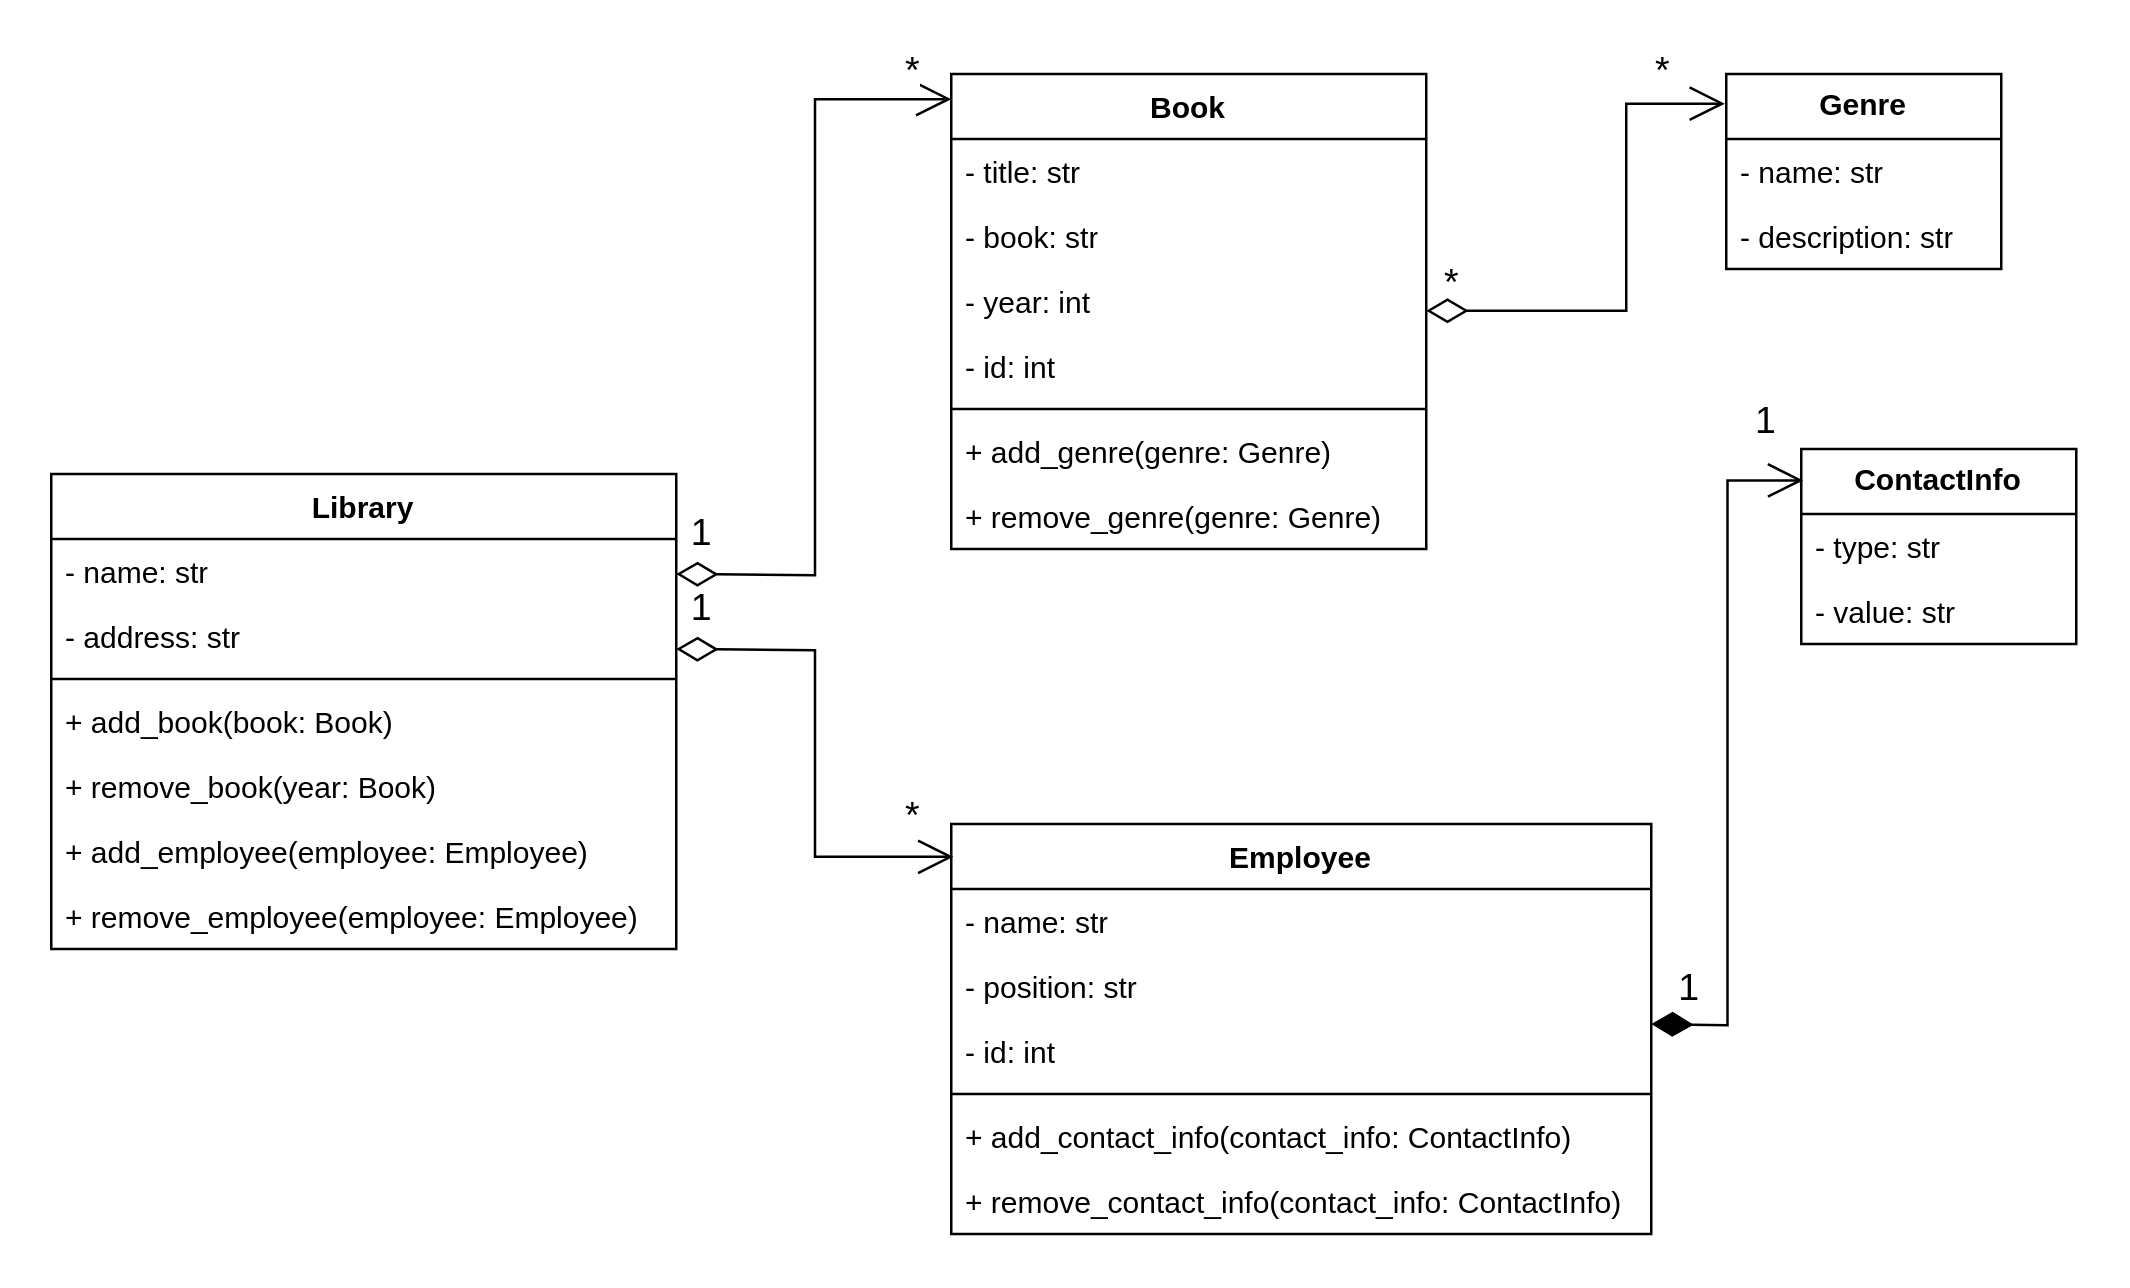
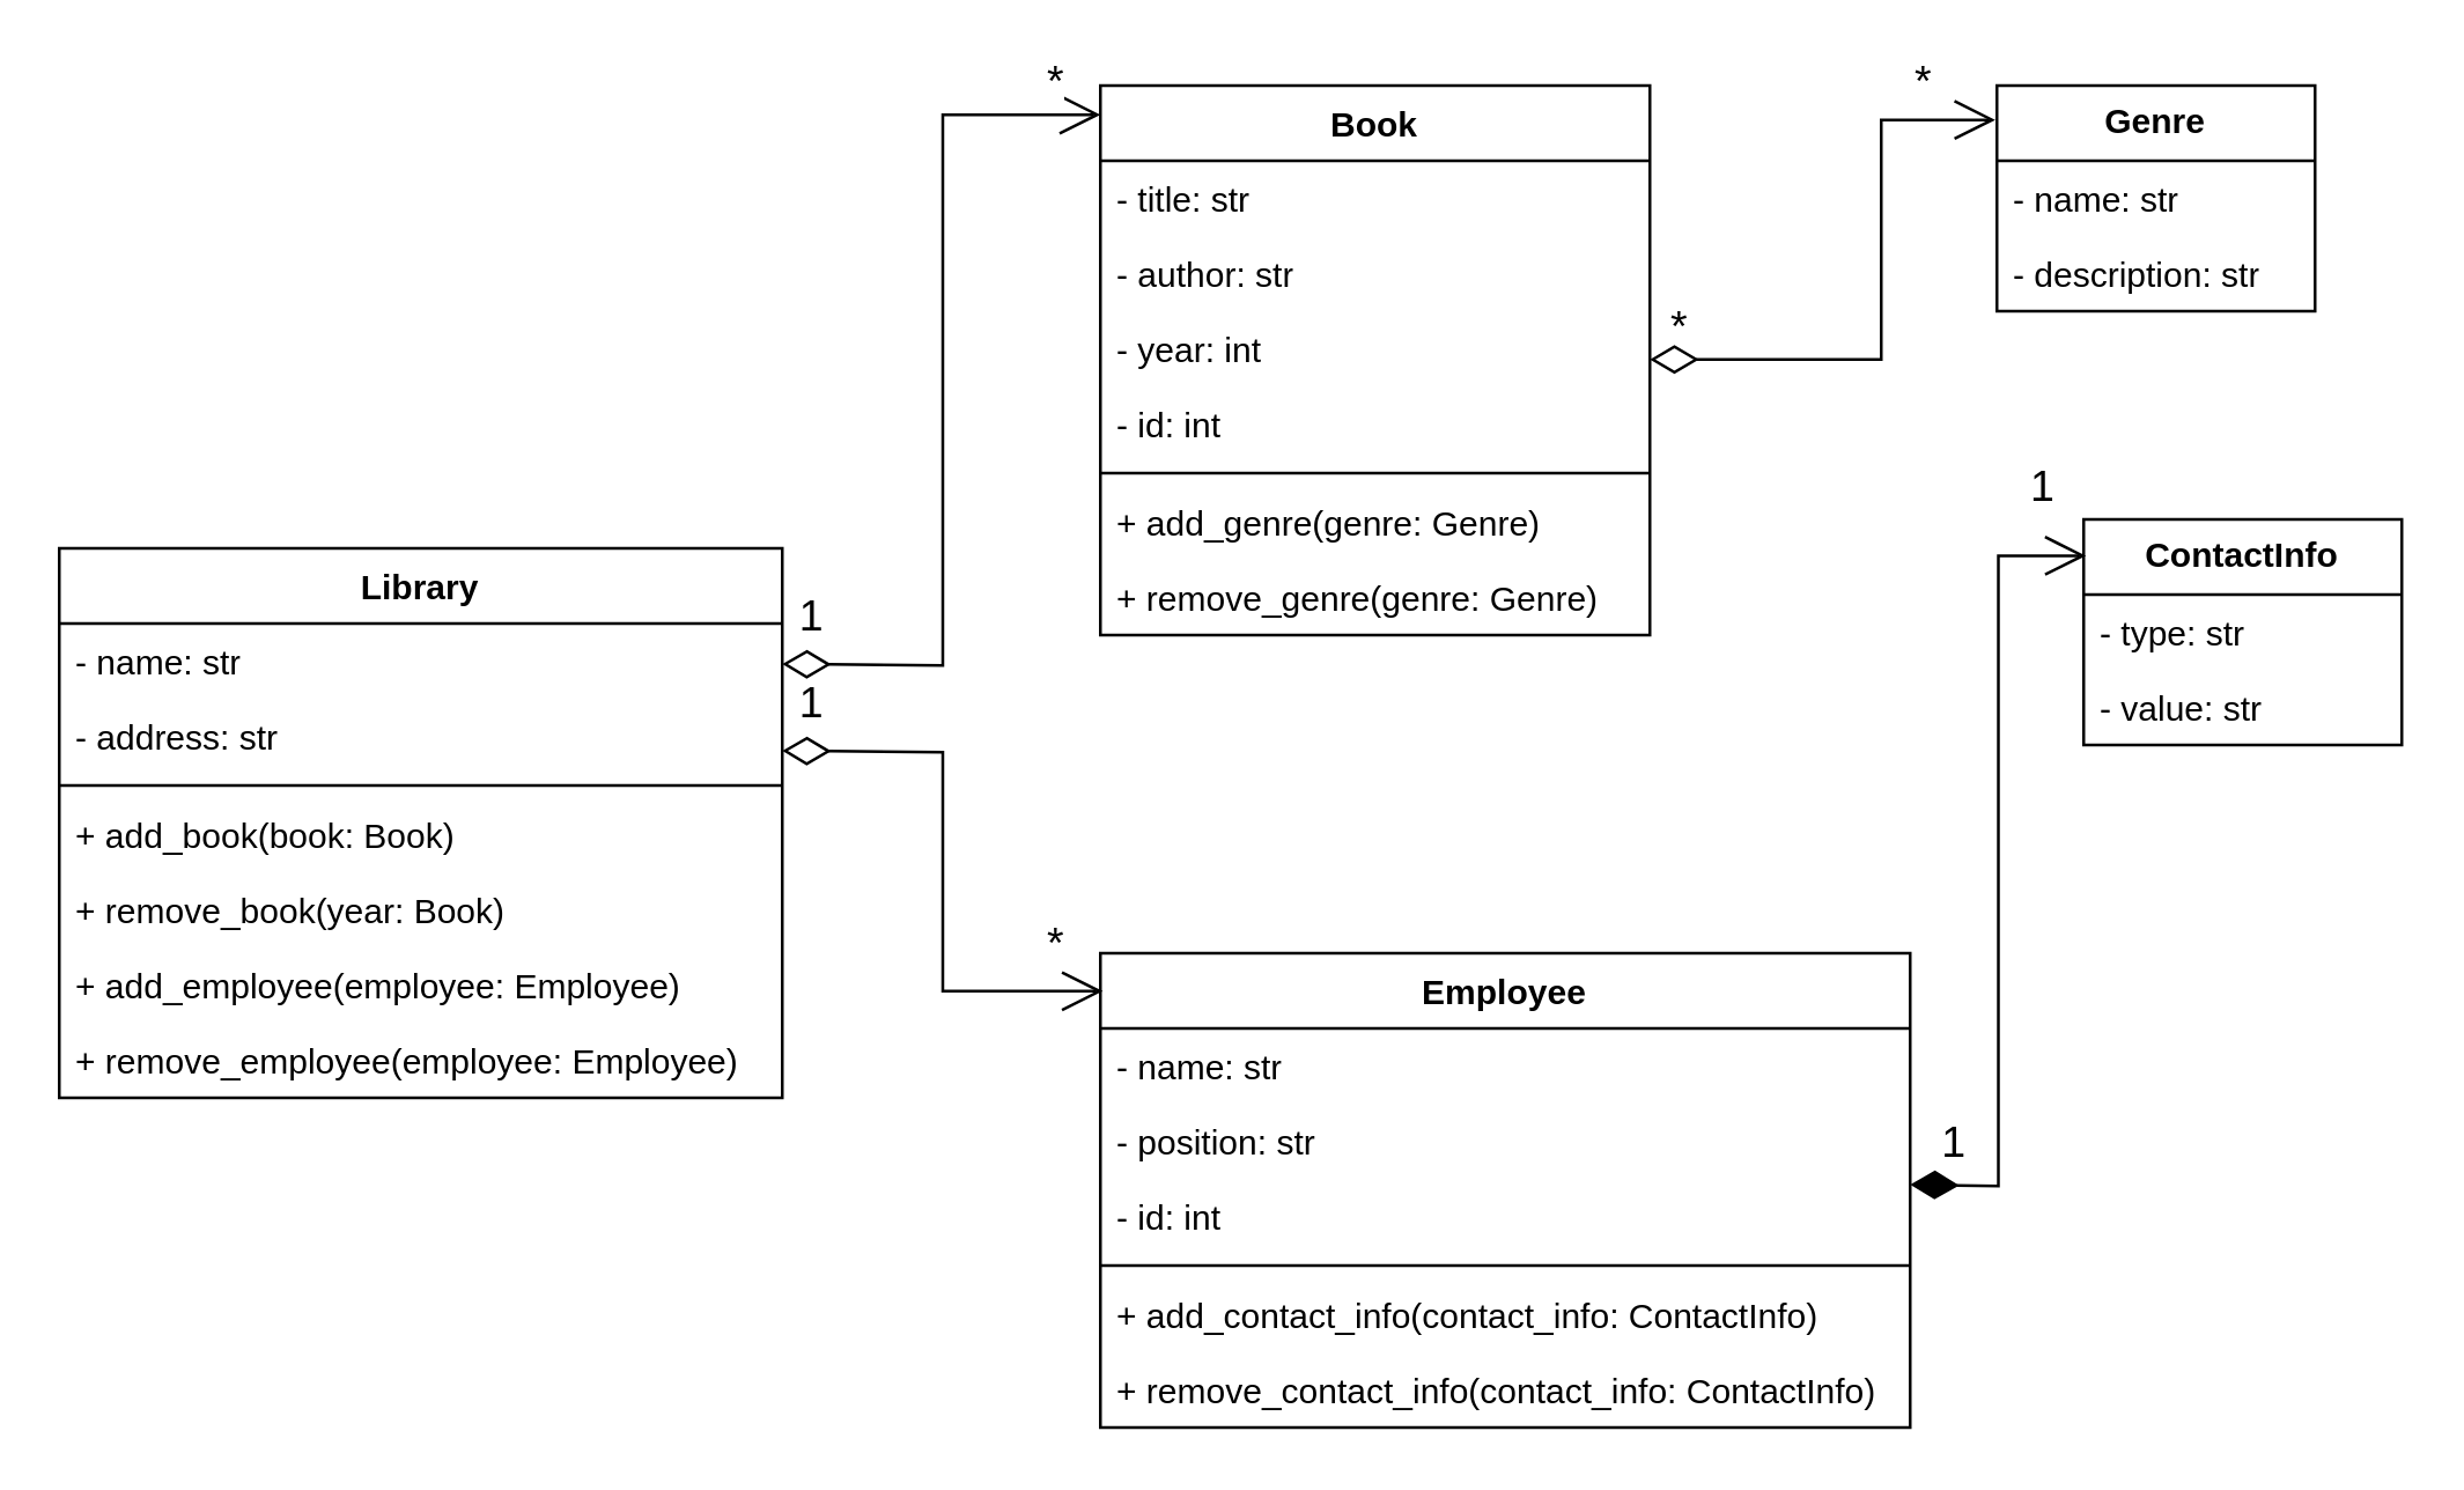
- <mxCell id="12" value="- book: str" style="text;strokeColor=none;fillColor=none;align=left;verticalAlign=top;spacingLeft=4;spacingRight=4;overflow=hidden;rotatable=0;points=[[0,0.5],[1,0.5]];portConstraint=eastwest;whiteSpace=wrap;html=1;" vertex="1" parent="10"><mxGeometry y="52" width="190" height="26" as="geometry" /></mxCell>
+ <mxCell id="12" value="- author: str" style="text;strokeColor=none;fillColor=none;align=left;verticalAlign=top;spacingLeft=4;spacingRight=4;overflow=hidden;rotatable=0;points=[[0,0.5],[1,0.5]];portConstraint=eastwest;whiteSpace=wrap;html=1;" vertex="1" parent="10"><mxGeometry y="52" width="190" height="26" as="geometry" /></mxCell>
